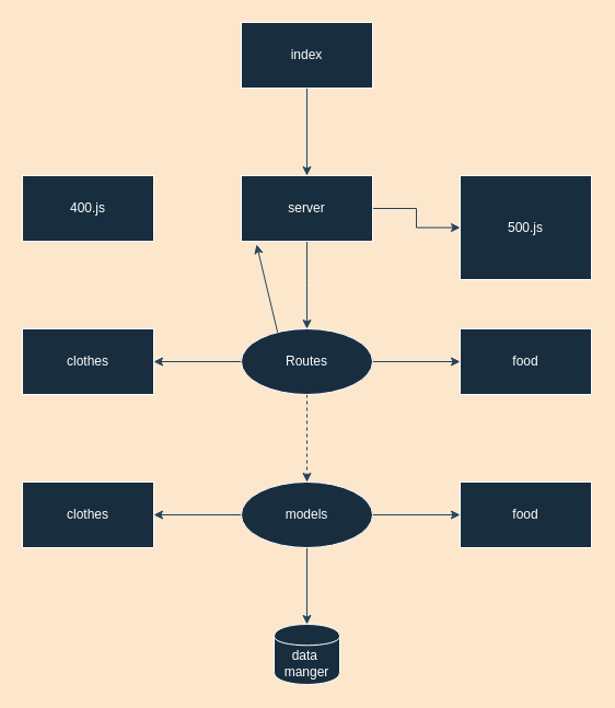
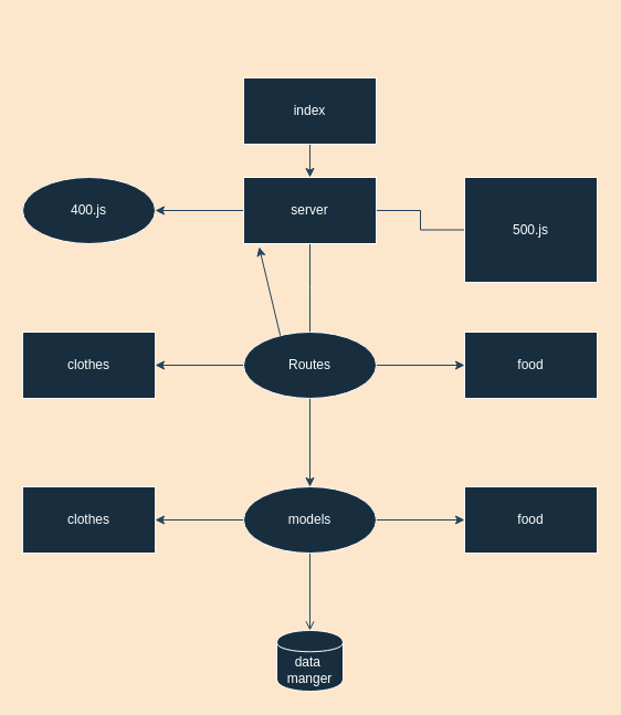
- <mxCell id="8" value="index" style="rounded=0;whiteSpace=wrap;html=1;fillColor=#182E3E;strokeColor=#FFFFFF;fontColor=#FFFFFF;" parent="1" vertex="1"><mxGeometry x="220" y="20" width="120" height="60" as="geometry" /></mxCell>
+ <mxCell id="8" value="index" style="rounded=0;whiteSpace=wrap;html=1;fillColor=#182E3E;strokeColor=#FFFFFF;fontColor=#FFFFFF;" parent="1" vertex="1"><mxGeometry x="220" y="70" width="120" height="60" as="geometry" /></mxCell>
- <mxCell id="9" value="400.js" style="rounded=0;whiteSpace=wrap;html=1;fillColor=#182E3E;strokeColor=#FFFFFF;fontColor=#FFFFFF;" parent="1" vertex="1"><mxGeometry x="20" y="160" width="120" height="60" as="geometry" /></mxCell>
+ <mxCell id="9" value="400.js" style="ellipse;whiteSpace=wrap;html=1;fillColor=#182E3E;strokeColor=#FFFFFF;fontColor=#FFFFFF;" parent="1" vertex="1"><mxGeometry x="20" y="160" width="120" height="60" as="geometry" /></mxCell>
+ <mxCell id="3" value="" style="edgeStyle=orthogonalEdgeStyle;rounded=0;orthogonalLoop=1;jettySize=auto;html=1;labelBackgroundColor=#FCE7CD;strokeColor=#23445D;" parent="1" source="5" target="9" edge="1"><mxGeometry relative="1" as="geometry" /></mxCell>
- <mxCell id="2" value="" style="edgeStyle=orthogonalEdgeStyle;rounded=0;orthogonalLoop=1;jettySize=auto;html=1;labelBackgroundColor=#FCE7CD;strokeColor=#23445D;" parent="1" source="5" target="6" edge="1"><mxGeometry relative="1" as="geometry" /></mxCell>
+ <mxCell id="2" value="" style="edgeStyle=orthogonalEdgeStyle;rounded=0;orthogonalLoop=1;jettySize=auto;html=1;labelBackgroundColor=#FCE7CD;strokeColor=#23445D;endArrow=none;" parent="1" source="5" target="6" edge="1"><mxGeometry relative="1" as="geometry" /></mxCell>
- <mxCell id="4" value="" style="edgeStyle=orthogonalEdgeStyle;rounded=0;orthogonalLoop=1;jettySize=auto;html=1;labelBackgroundColor=#FCE7CD;strokeColor=#23445D;" parent="1" source="5" target="13" edge="1"><mxGeometry relative="1" as="geometry"><Array as="points"><mxPoint x="280" y="260" /><mxPoint x="280" y="260" /></Array></mxGeometry></mxCell>
+ <mxCell id="4" value="" style="edgeStyle=orthogonalEdgeStyle;rounded=0;orthogonalLoop=1;jettySize=auto;html=1;labelBackgroundColor=#FCE7CD;strokeColor=#23445D;endArrow=none;" parent="1" source="5" target="13" edge="1"><mxGeometry relative="1" as="geometry"><Array as="points"><mxPoint x="280" y="260" /><mxPoint x="280" y="260" /></Array></mxGeometry></mxCell>
- <mxCell id="12" value="" style="edgeStyle=orthogonalEdgeStyle;rounded=0;orthogonalLoop=1;jettySize=auto;html=1;labelBackgroundColor=#FCE7CD;strokeColor=#23445D;dashed=1;" edge="1" parent="1" source="13" target="19"><mxGeometry relative="1" as="geometry" /></mxCell>
+ <mxCell id="12" value="" style="edgeStyle=orthogonalEdgeStyle;rounded=0;orthogonalLoop=1;jettySize=auto;html=1;labelBackgroundColor=#FCE7CD;strokeColor=#23445D;" edge="1" parent="1" source="13" target="19"><mxGeometry relative="1" as="geometry" /></mxCell>
- <mxCell id="18" value="" style="edgeStyle=orthogonalEdgeStyle;rounded=0;orthogonalLoop=1;jettySize=auto;html=1;labelBackgroundColor=#FCE7CD;strokeColor=#23445D;" edge="1" parent="1" source="19" target="22"><mxGeometry relative="1" as="geometry" /></mxCell>
+ <mxCell id="18" value="" style="edgeStyle=orthogonalEdgeStyle;rounded=0;orthogonalLoop=1;jettySize=auto;html=1;labelBackgroundColor=#FCE7CD;strokeColor=#23445D;endArrow=open;" edge="1" parent="1" source="19" target="22"><mxGeometry relative="1" as="geometry" /></mxCell>
